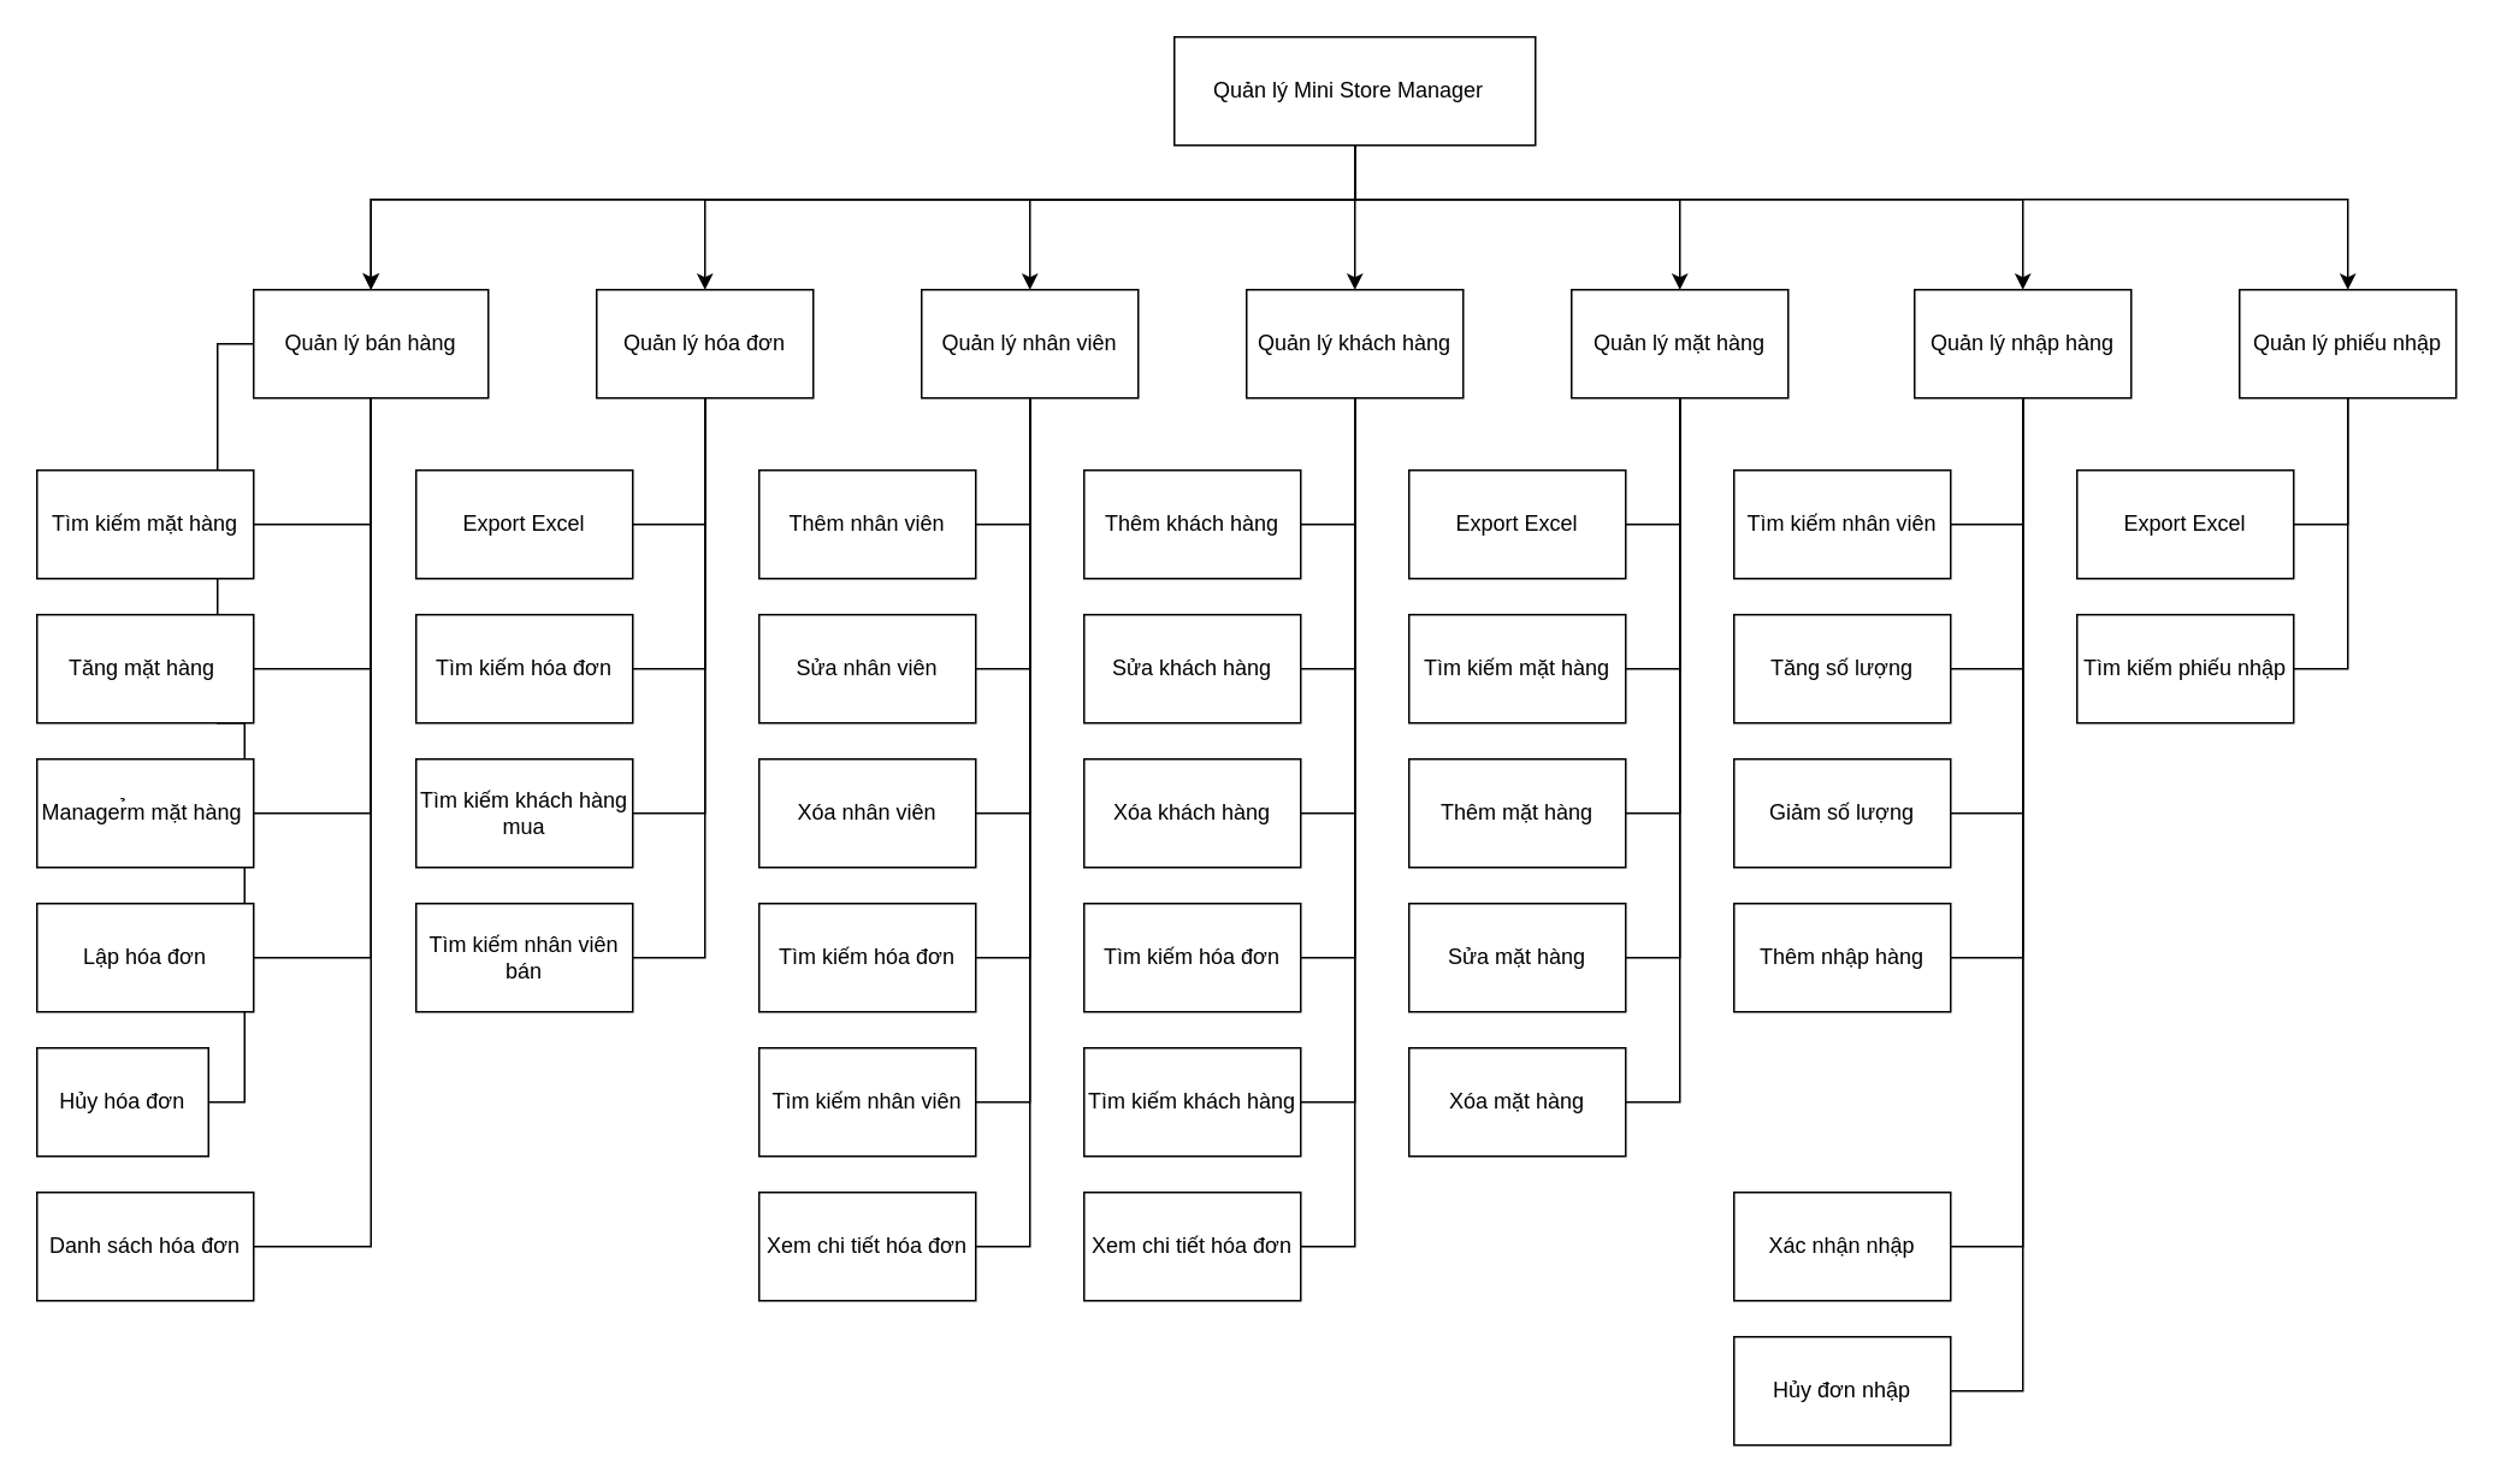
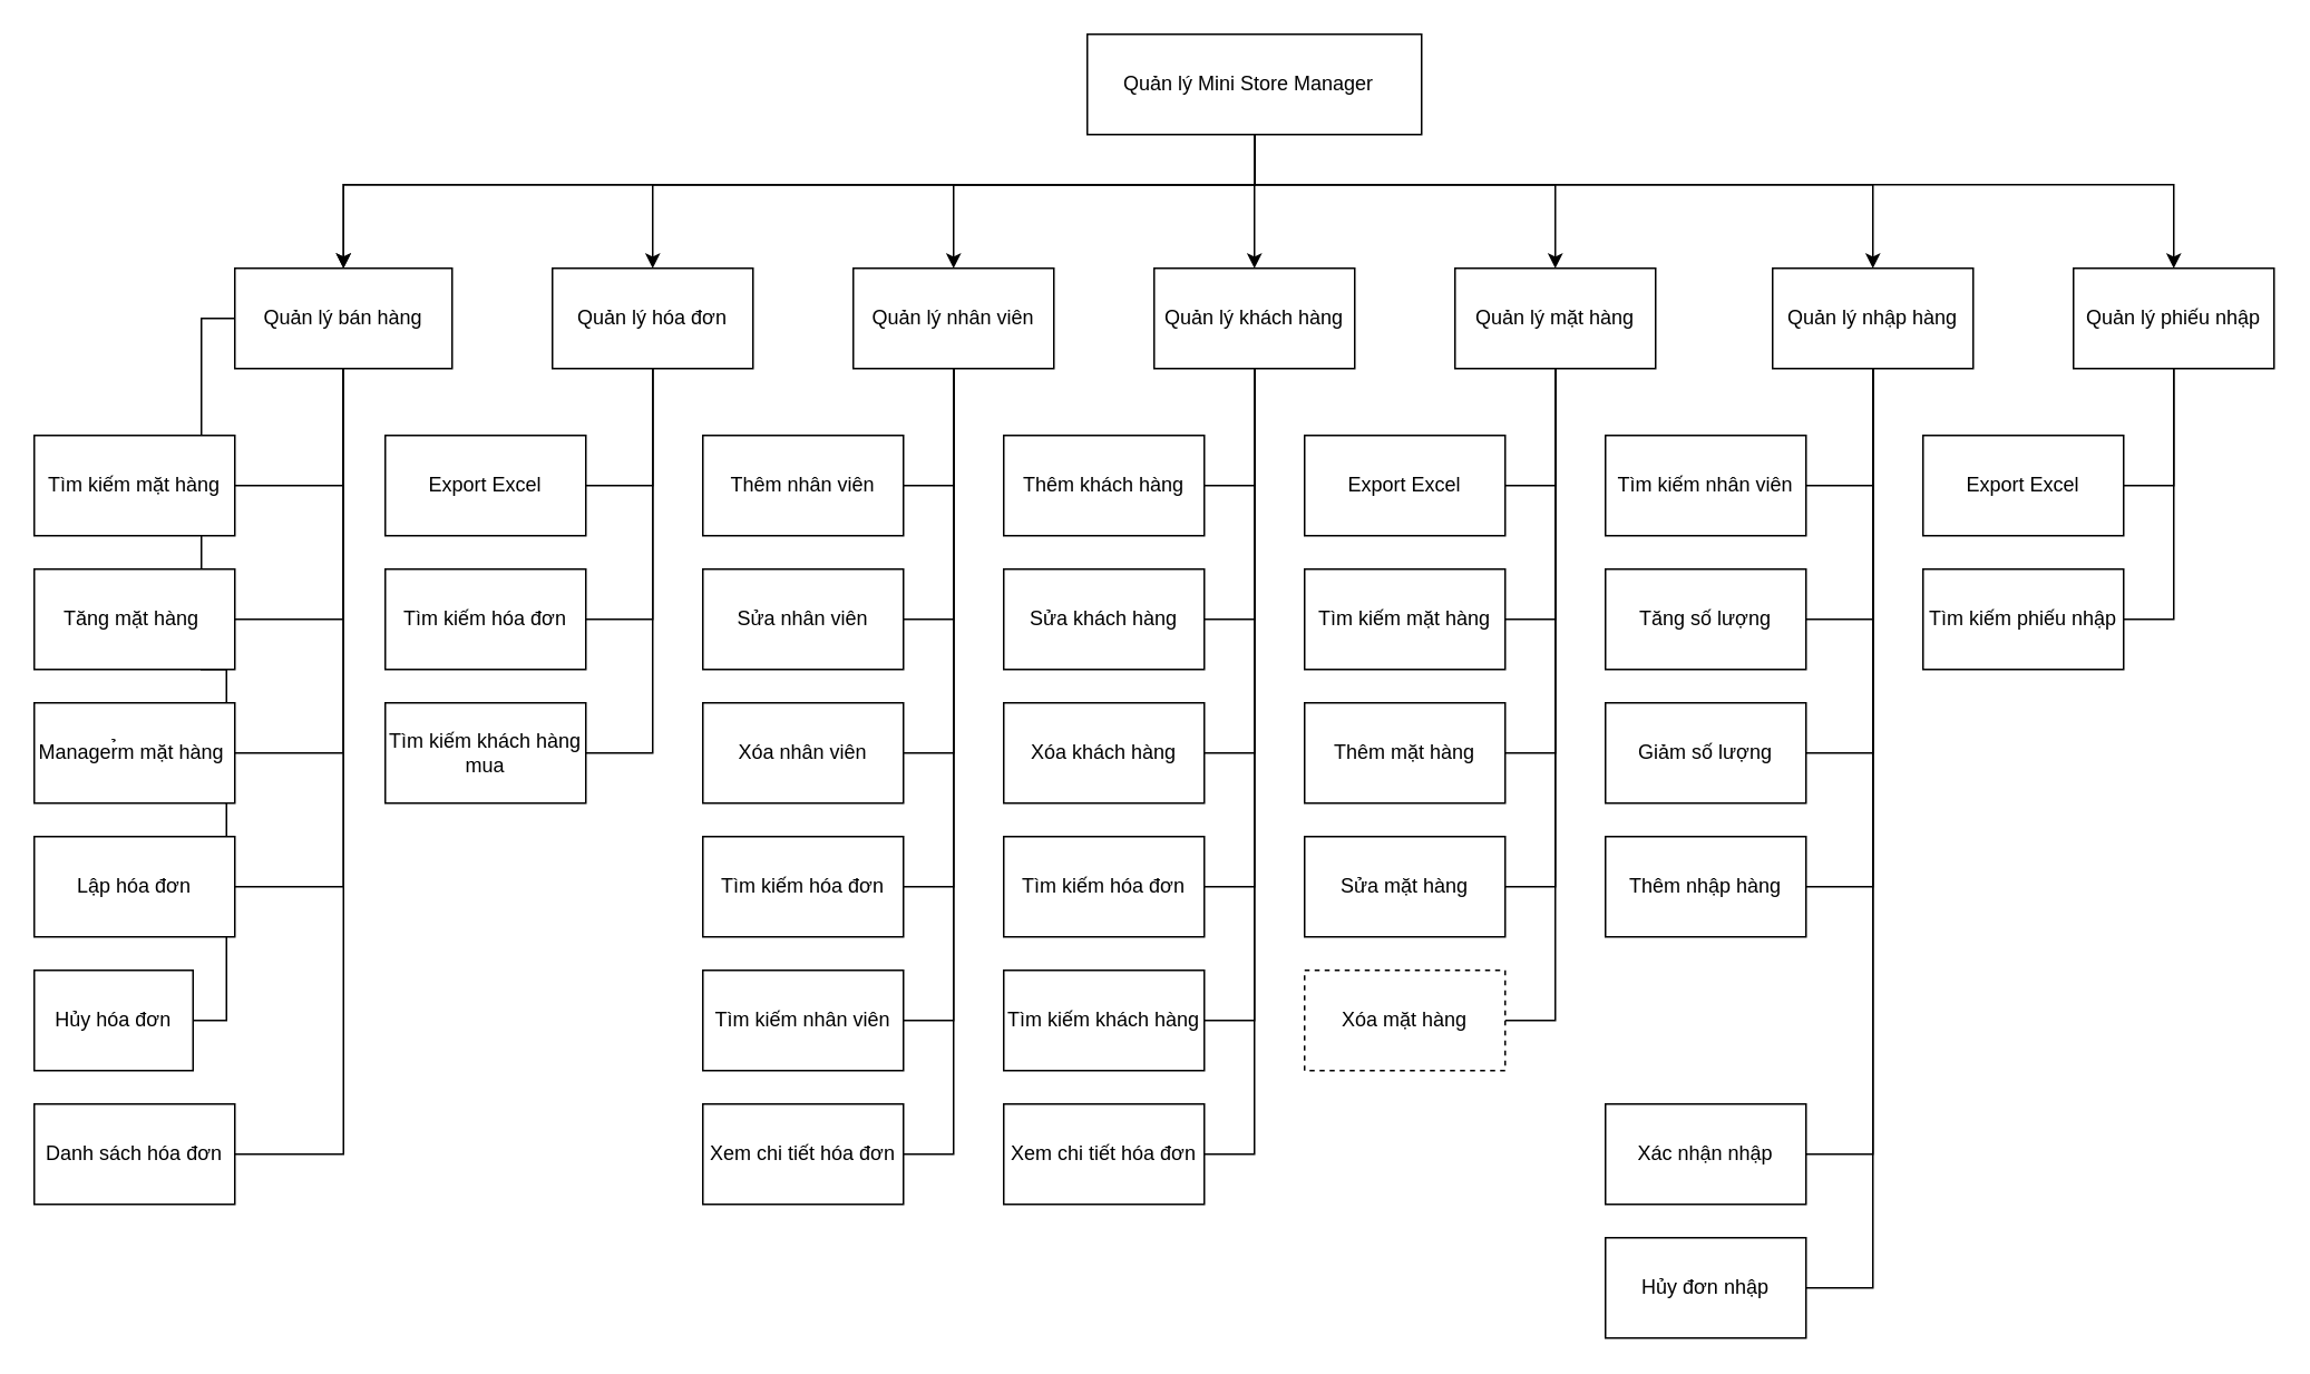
- <mxCell id="21" style="edgeStyle=orthogonalEdgeStyle;rounded=0;orthogonalLoop=1;jettySize=auto;html=1;entryX=1;entryY=0.5;entryDx=0;entryDy=0;endArrow=none;endFill=0;" edge="1" parent="1" source="22" target="60"><mxGeometry relative="1" as="geometry" /></mxCell>
- <mxCell id="60" value="Tìm kiếm nhân viên bán" style="whiteSpace=wrap;html=1;rounded=0;" vertex="1" parent="1"><mxGeometry x="230" y="500" width="120" height="60" as="geometry" /></mxCell>
- <mxCell id="78" value="Xóa mặt hàng" style="whiteSpace=wrap;html=1;rounded=0;" vertex="1" parent="1"><mxGeometry x="780" y="580" width="120" height="60" as="geometry" /></mxCell>
+ <mxCell id="78" value="Xóa mặt hàng" style="whiteSpace=wrap;html=1;rounded=0;dashed=1;" vertex="1" parent="1"><mxGeometry x="780" y="580" width="120" height="60" as="geometry" /></mxCell>
